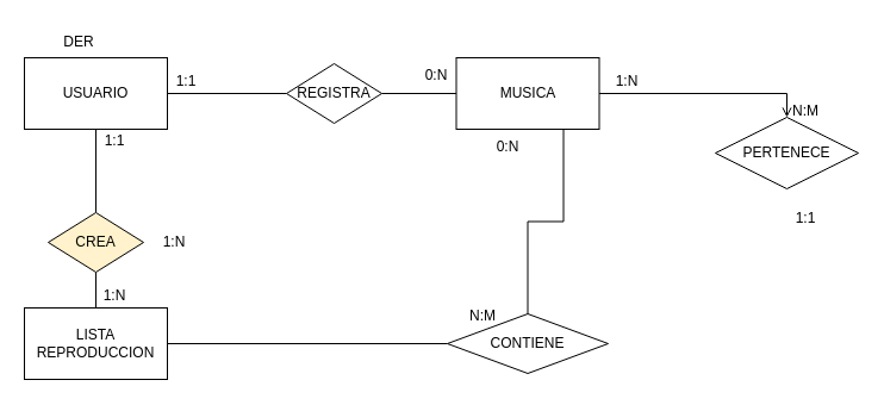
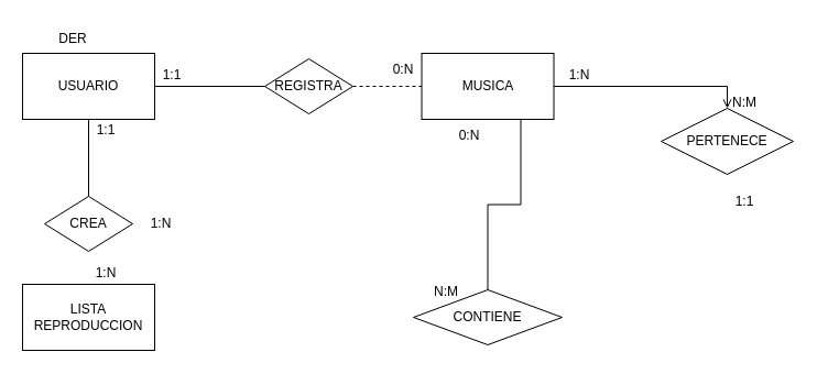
- <mxCell id="11" style="edgeStyle=orthogonalEdgeStyle;rounded=0;orthogonalLoop=1;jettySize=auto;html=1;endArrow=none;endFill=0;" edge="1" parent="1" source="12" target="10"><mxGeometry relative="1" as="geometry" /></mxCell>
+ <mxCell id="11" style="edgeStyle=orthogonalEdgeStyle;rounded=0;orthogonalLoop=1;jettySize=auto;html=1;endArrow=none;endFill=0;dashed=1;" edge="1" parent="1" source="12" target="10"><mxGeometry relative="1" as="geometry" /></mxCell>
- <mxCell id="8" value="CREA" style="rhombus;whiteSpace=wrap;html=1;fillColor=#fff2cc;" vertex="1" parent="1"><mxGeometry x="40" y="178" width="80" height="50" as="geometry" /></mxCell>
+ <mxCell id="8" value="CREA" style="rhombus;whiteSpace=wrap;html=1;" vertex="1" parent="1"><mxGeometry x="40" y="178" width="80" height="50" as="geometry" /></mxCell>
- <mxCell id="7" style="edgeStyle=orthogonalEdgeStyle;rounded=0;orthogonalLoop=1;jettySize=auto;html=1;entryX=0.5;entryY=0;entryDx=0;entryDy=0;endArrow=none;endFill=0;" edge="1" parent="1" source="8" target="6"><mxGeometry relative="1" as="geometry"><mxPoint x="90" y="248" as="targetPoint" /></mxGeometry></mxCell>
- <mxCell id="5" style="edgeStyle=orthogonalEdgeStyle;rounded=0;orthogonalLoop=1;jettySize=auto;html=1;entryX=0;entryY=0.5;entryDx=0;entryDy=0;endArrow=none;endFill=0;" edge="1" parent="1" source="6" target="15"><mxGeometry relative="1" as="geometry"><mxPoint x="300" y="208" as="targetPoint" /></mxGeometry></mxCell>
